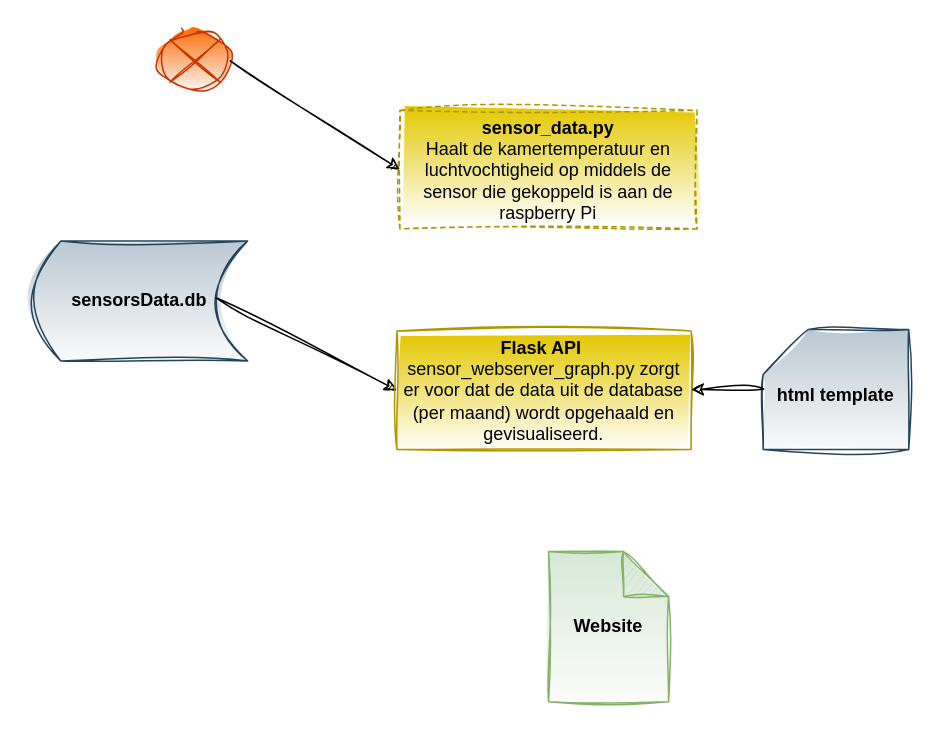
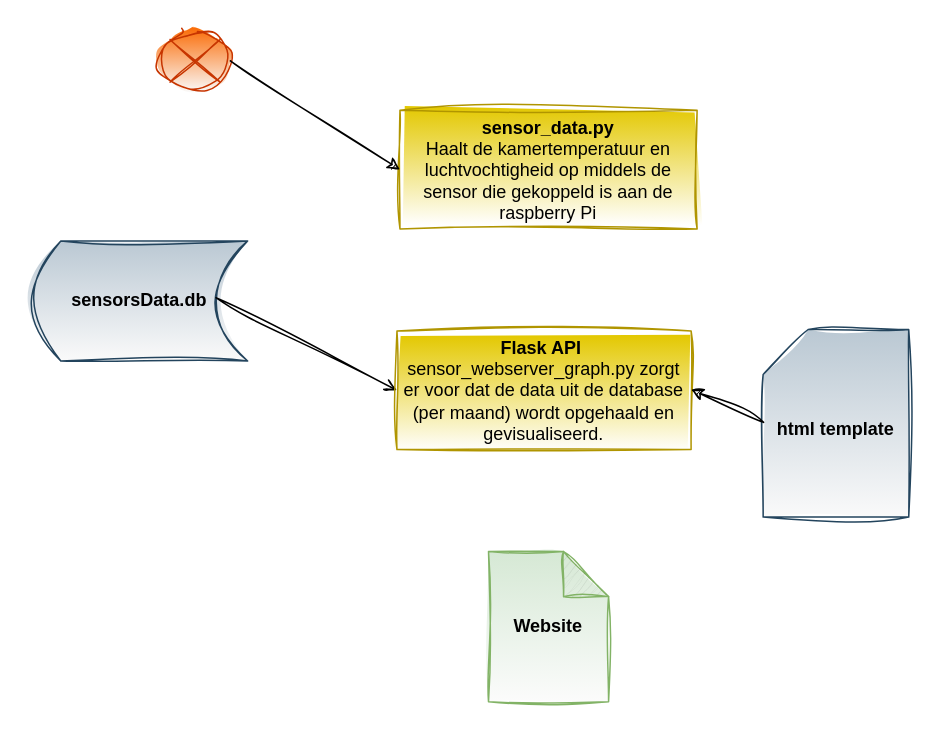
- <mxCell id="2" value="&lt;b&gt;sensor_data.py&lt;/b&gt;&lt;br&gt;Haalt de kamertemperatuur en luchtvochtigheid op middels de sensor die gekoppeld is aan de raspberry Pi" style="rounded=0;whiteSpace=wrap;html=1;sketch=1;hachureGap=4;jiggle=2;curveFitting=1;fontFamily=Helvetica;fontSize=12;fillColor=#e3c800;strokeColor=#B09500;fontColor=#000000;gradientColor=#FFFFFF;dashed=1;" parent="1" vertex="1"><mxGeometry x="266" y="73" width="198" height="79" as="geometry" /></mxCell>
+ <mxCell id="2" value="&lt;b&gt;sensor_data.py&lt;/b&gt;&lt;br&gt;Haalt de kamertemperatuur en luchtvochtigheid op middels de sensor die gekoppeld is aan de raspberry Pi" style="rounded=0;whiteSpace=wrap;html=1;sketch=1;hachureGap=4;jiggle=2;curveFitting=1;fontFamily=Helvetica;fontSize=12;fillColor=#e3c800;strokeColor=#B09500;fontColor=#000000;gradientColor=#FFFFFF;" parent="1" vertex="1"><mxGeometry x="266" y="73" width="198" height="79" as="geometry" /></mxCell>
- <mxCell id="6" value="" style="endArrow=classic;html=1;sketch=1;hachureGap=4;jiggle=2;curveFitting=1;fontFamily=Architects Daughter;fontSource=https%3A%2F%2Ffonts.googleapis.com%2Fcss%3Ffamily%3DArchitects%2BDaughter;fontSize=12;entryX=0;entryY=0.5;entryDx=0;entryDy=0;exitX=0.854;exitY=0.473;exitDx=0;exitDy=0;exitPerimeter=0;" parent="1" source="3" target="7" edge="1"><mxGeometry width="50" height="50" relative="1" as="geometry"><mxPoint x="301" y="246" as="sourcePoint" /><mxPoint x="262" y="254" as="targetPoint" /></mxGeometry></mxCell>
+ <mxCell id="6" value="" style="endArrow=open;html=1;sketch=1;hachureGap=4;jiggle=2;curveFitting=1;fontFamily=Architects Daughter;fontSource=https%3A%2F%2Ffonts.googleapis.com%2Fcss%3Ffamily%3DArchitects%2BDaughter;fontSize=12;entryX=0;entryY=0.5;entryDx=0;entryDy=0;exitX=0.854;exitY=0.473;exitDx=0;exitDy=0;exitPerimeter=0;" parent="1" source="3" target="7" edge="1"><mxGeometry width="50" height="50" relative="1" as="geometry"><mxPoint x="301" y="246" as="sourcePoint" /><mxPoint x="262" y="254" as="targetPoint" /></mxGeometry></mxCell>
- <mxCell id="9" value="&lt;font style=&quot;font-size: 12px;&quot;&gt;html template&lt;/font&gt;" style="shape=card;whiteSpace=wrap;html=1;sketch=1;hachureGap=4;jiggle=2;curveFitting=1;fontFamily=Helvetica;fontSize=20;fillColor=#bac8d3;strokeColor=#23445d;fontStyle=1;gradientColor=#FAFAFA;" parent="1" vertex="1"><mxGeometry x="508" y="219" width="97" height="80" as="geometry" /></mxCell>
+ <mxCell id="9" value="&lt;font style=&quot;font-size: 12px;&quot;&gt;html template&lt;/font&gt;" style="shape=card;whiteSpace=wrap;html=1;sketch=1;hachureGap=4;jiggle=2;curveFitting=1;fontFamily=Helvetica;fontSize=20;fillColor=#bac8d3;strokeColor=#23445d;fontStyle=1;gradientColor=#FAFAFA;" parent="1" vertex="1"><mxGeometry x="508" y="219" width="97" height="125" as="geometry" /></mxCell>
- <mxCell id="8" value="Website" style="shape=note;whiteSpace=wrap;html=1;backgroundOutline=1;darkOpacity=0.05;sketch=1;hachureGap=4;jiggle=2;curveFitting=1;fontFamily=Helvetica;fontSize=12;fillColor=#d5e8d4;strokeColor=#82b366;fontStyle=1;gradientColor=#FCFCFC;" parent="1" vertex="1"><mxGeometry x="365" y="367" width="80" height="100" as="geometry" /></mxCell>
+ <mxCell id="8" value="Website" style="shape=note;whiteSpace=wrap;html=1;backgroundOutline=1;darkOpacity=0.05;sketch=1;hachureGap=4;jiggle=2;curveFitting=1;fontFamily=Helvetica;fontSize=12;fillColor=#d5e8d4;strokeColor=#82b366;fontStyle=1;gradientColor=#FCFCFC;" parent="1" vertex="1"><mxGeometry x="325" y="367" width="80" height="100" as="geometry" /></mxCell>
